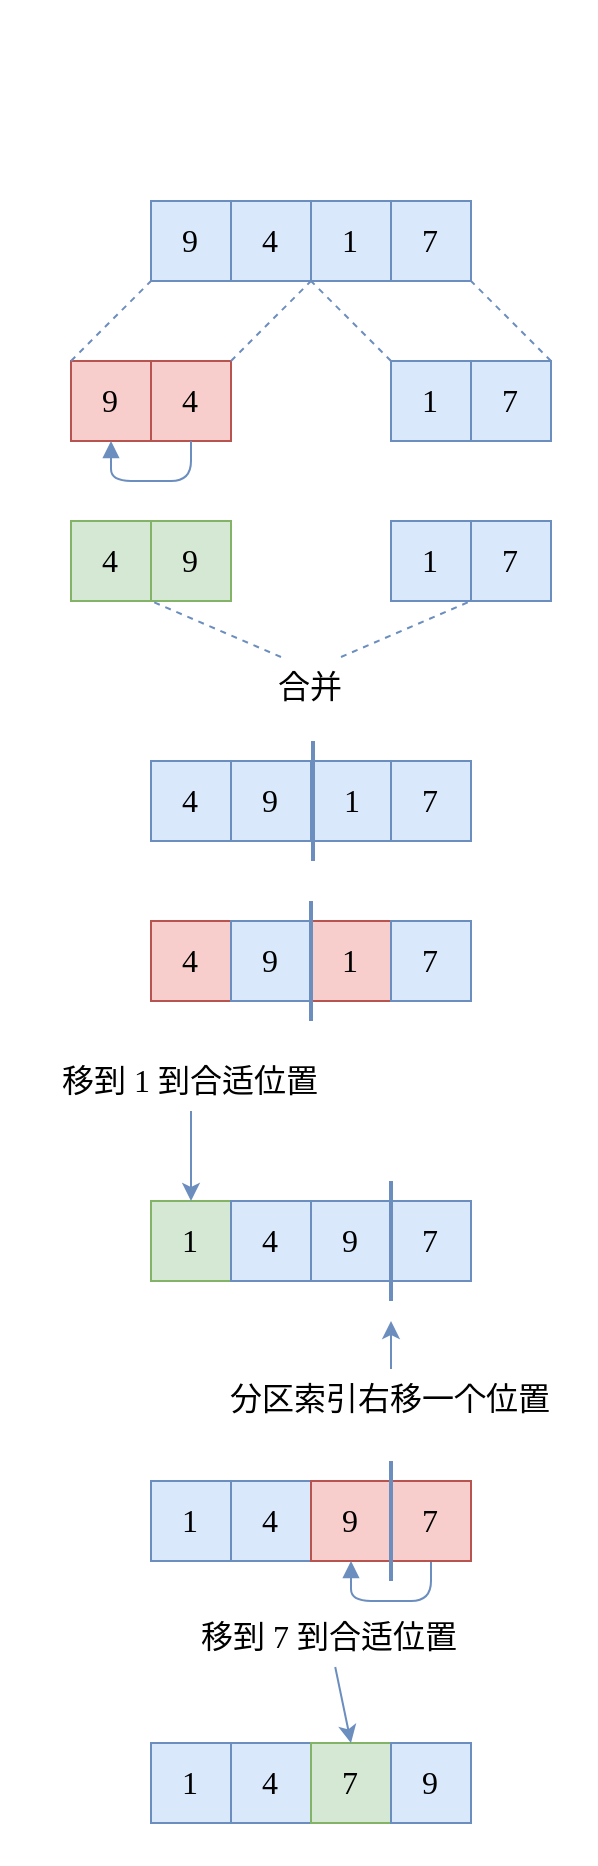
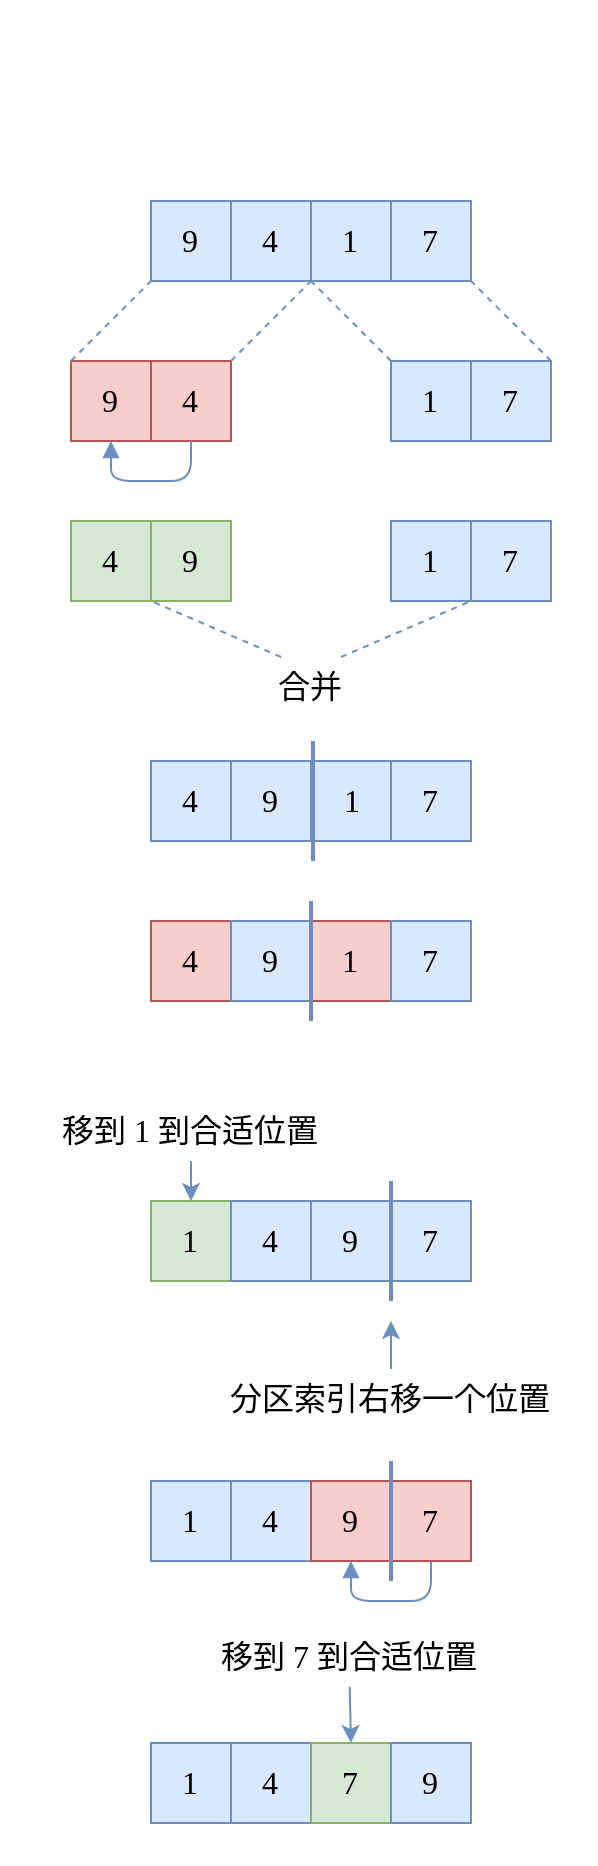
- <mxCell id="37" value="移到 1 到合适位置" style="text;html=1;align=center;verticalAlign=middle;whiteSpace=wrap;rounded=0;fontFamily=Ubuntu;fontSize=16;fontStyle=0;" vertex="1" parent="1"><mxGeometry x="20" y="525" width="150" height="30" as="geometry" /></mxCell>
+ <mxCell id="37" value="移到 1 到合适位置" style="text;html=1;align=center;verticalAlign=middle;whiteSpace=wrap;rounded=0;fontFamily=Ubuntu;fontSize=16;fontStyle=0;" vertex="1" parent="1"><mxGeometry x="20" y="550" width="150" height="30" as="geometry" /></mxCell>
- <mxCell id="46" value="移到 7 到合适位置" style="text;html=1;align=center;verticalAlign=middle;whiteSpace=wrap;rounded=0;fontFamily=Ubuntu;fontSize=16;fontStyle=0;" vertex="1" parent="1"><mxGeometry x="86.5" y="803" width="155" height="30" as="geometry" /></mxCell>
+ <mxCell id="46" value="移到 7 到合适位置" style="text;html=1;align=center;verticalAlign=middle;whiteSpace=wrap;rounded=0;fontFamily=Ubuntu;fontSize=16;fontStyle=0;" vertex="1" parent="1"><mxGeometry x="96.5" y="813" width="155" height="30" as="geometry" /></mxCell>
